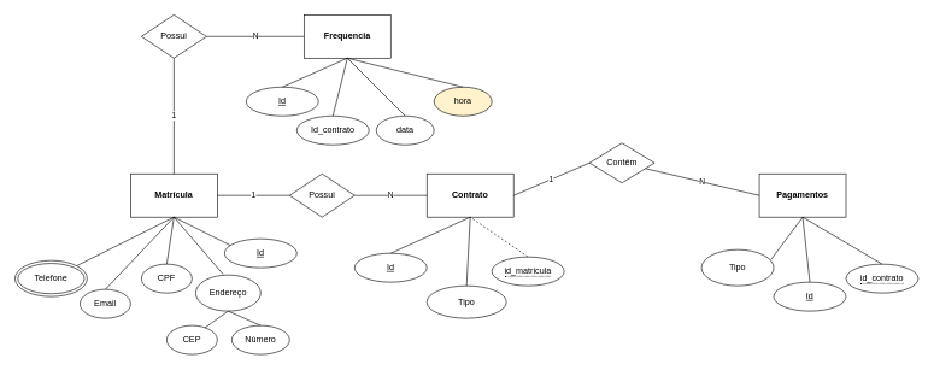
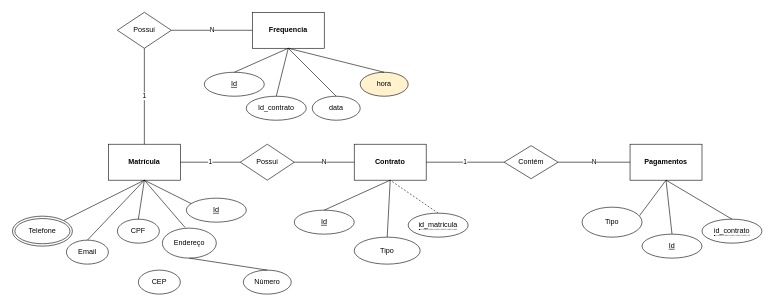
- <mxCell id="22" value="Contém" style="rhombus;whiteSpace=wrap;html=1;" vertex="1" parent="1"><mxGeometry x="815" y="197.5" width="90" height="55" as="geometry" /></mxCell>
+ <mxCell id="22" value="Contém" style="rhombus;whiteSpace=wrap;html=1;" vertex="1" parent="1"><mxGeometry x="840" y="242.5" width="90" height="55" as="geometry" /></mxCell>
- <mxCell id="14" value="" style="endArrow=none;html=1;rounded=0;exitX=0.757;exitY=0.075;exitDx=0;exitDy=0;exitPerimeter=0;entryX=0.5;entryY=1;entryDx=0;entryDy=0;" edge="1" parent="1" source="12" target="8"><mxGeometry width="50" height="50" relative="1" as="geometry"><mxPoint x="390" y="490" as="sourcePoint" /><mxPoint x="440" y="440" as="targetPoint" /></mxGeometry></mxCell>
- <mxCell id="13" value="Número" style="ellipse;whiteSpace=wrap;html=1;" vertex="1" parent="1"><mxGeometry x="320" y="450" width="80" height="40" as="geometry" /></mxCell>
+ <mxCell id="13" value="Número" style="ellipse;whiteSpace=wrap;html=1;" vertex="1" parent="1"><mxGeometry x="405" y="450" width="80" height="40" as="geometry" /></mxCell>
